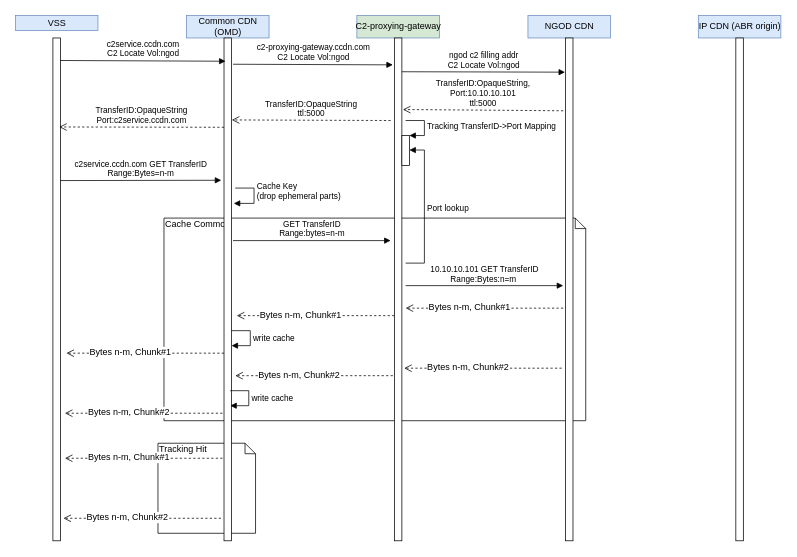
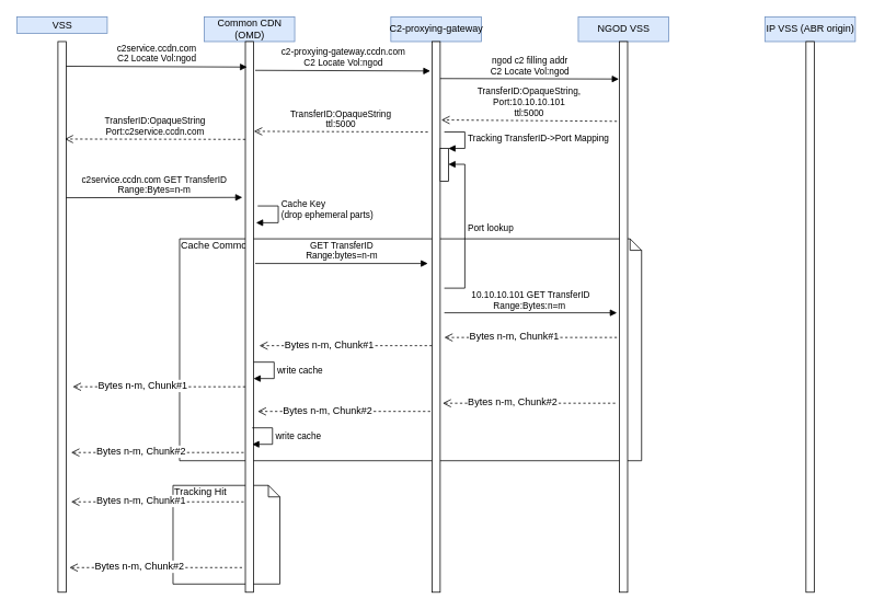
- <mxCell id="6" value="C2-proxying-gateway" style="html=1;fillColor=#d5e8d4;strokeColor=#6c8ebf;" parent="1" vertex="1"><mxGeometry x="475" y="20" width="110" height="30" as="geometry" /></mxCell>
+ <mxCell id="6" value="C2-proxying-gateway" style="html=1;fillColor=#dae8fc;strokeColor=#6c8ebf;" parent="1" vertex="1"><mxGeometry x="475" y="20" width="110" height="30" as="geometry" /></mxCell>
- <mxCell id="7" value="NGOD CDN" style="html=1;fillColor=#dae8fc;strokeColor=#6c8ebf;" parent="1" vertex="1"><mxGeometry x="703" y="20" width="110" height="30" as="geometry" /></mxCell>
+ <mxCell id="7" value="NGOD VSS" style="html=1;fillColor=#dae8fc;strokeColor=#6c8ebf;" parent="1" vertex="1"><mxGeometry x="703" y="20" width="110" height="30" as="geometry" /></mxCell>
- <mxCell id="8" value="IP CDN (ABR origin)" style="html=1;fillColor=#dae8fc;strokeColor=#6c8ebf;" parent="1" vertex="1"><mxGeometry x="930" y="20" width="110" height="30" as="geometry" /></mxCell>
+ <mxCell id="8" value="IP VSS (ABR origin)" style="html=1;fillColor=#dae8fc;strokeColor=#6c8ebf;" parent="1" vertex="1"><mxGeometry x="930" y="20" width="110" height="30" as="geometry" /></mxCell>
